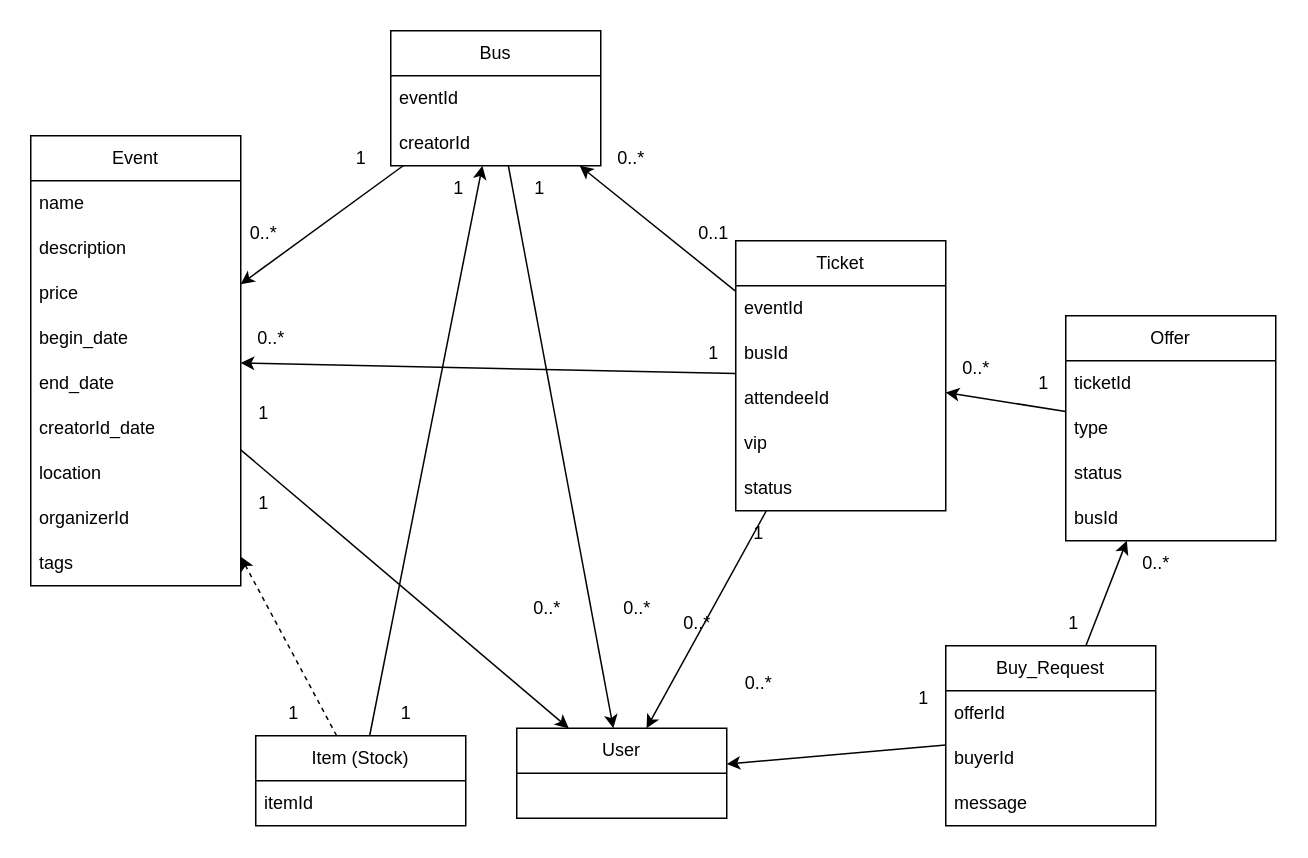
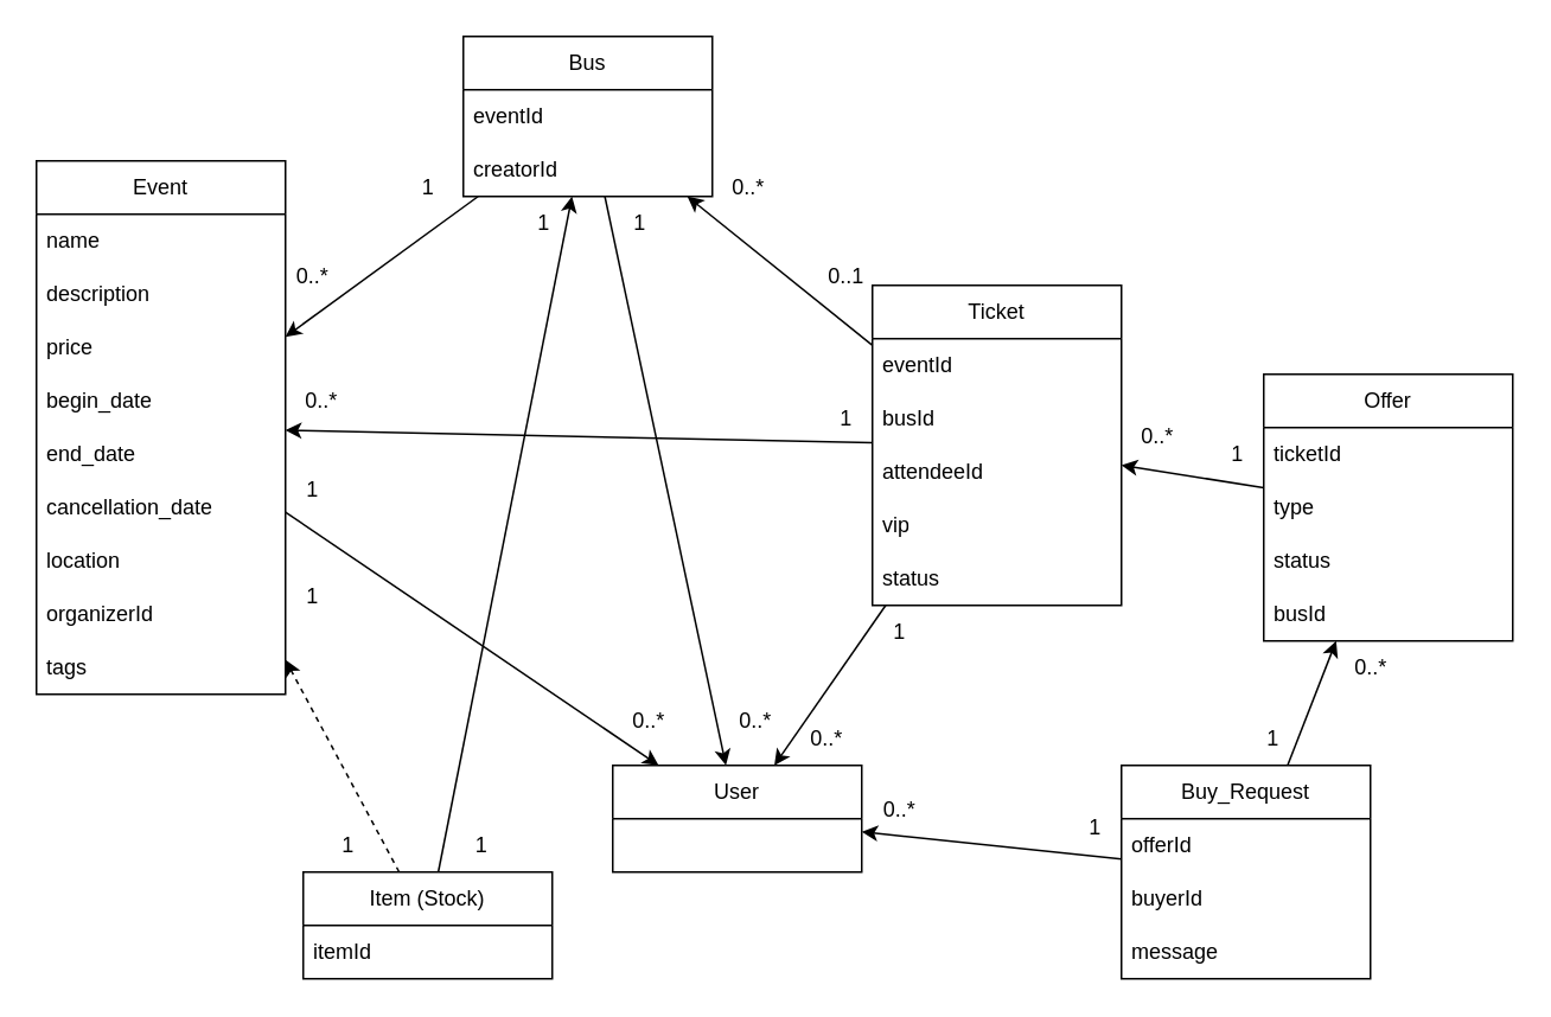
- <mxCell id="8" value="creatorId_date" style="text;strokeColor=none;fillColor=none;align=left;verticalAlign=middle;spacingLeft=4;spacingRight=4;overflow=hidden;points=[[0,0.5],[1,0.5]];portConstraint=eastwest;rotatable=0;whiteSpace=wrap;html=1;" vertex="1" parent="2"><mxGeometry y="180" width="140" height="30" as="geometry" /></mxCell>
+ <mxCell id="8" value="cancellation_date" style="text;strokeColor=none;fillColor=none;align=left;verticalAlign=middle;spacingLeft=4;spacingRight=4;overflow=hidden;points=[[0,0.5],[1,0.5]];portConstraint=eastwest;rotatable=0;whiteSpace=wrap;html=1;" vertex="1" parent="2"><mxGeometry y="180" width="140" height="30" as="geometry" /></mxCell>
- <mxCell id="21" value="User" style="swimlane;fontStyle=0;childLayout=stackLayout;horizontal=1;startSize=30;horizontalStack=0;resizeParent=1;resizeParentMax=0;resizeLast=0;collapsible=1;marginBottom=0;whiteSpace=wrap;html=1;" vertex="1" parent="1"><mxGeometry x="344" y="485" width="140" height="60" as="geometry"><mxRectangle x="180" y="180" width="60" height="30" as="alternateBounds" /></mxGeometry></mxCell>
+ <mxCell id="21" value="User" style="swimlane;fontStyle=0;childLayout=stackLayout;horizontal=1;startSize=30;horizontalStack=0;resizeParent=1;resizeParentMax=0;resizeLast=0;collapsible=1;marginBottom=0;whiteSpace=wrap;html=1;" vertex="1" parent="1"><mxGeometry x="344" y="430" width="140" height="60" as="geometry"><mxRectangle x="180" y="180" width="60" height="30" as="alternateBounds" /></mxGeometry></mxCell>
